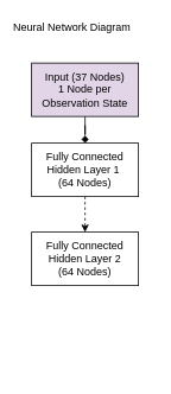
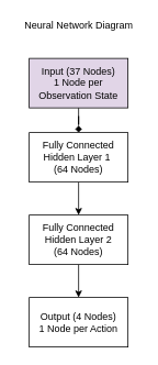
- <mxCell id="9" value="Neural Network Diagram" style="text;html=1;resizable=0;autosize=1;align=center;verticalAlign=middle;points=[];fillColor=none;strokeColor=none;rounded=0;" vertex="1" parent="1"><mxGeometry x="5" y="20" width="150" height="20" as="geometry" /></mxCell>
+ <mxCell id="9" value="Neural Network Diagram" style="text;html=1;resizable=0;autosize=1;align=center;verticalAlign=middle;points=[];fillColor=none;strokeColor=none;rounded=0;" vertex="1" parent="1"><mxGeometry x="20" y="20" width="150" height="20" as="geometry" /></mxCell>
- <mxCell id="4" value="" style="edgeStyle=orthogonalEdgeStyle;rounded=0;orthogonalLoop=1;jettySize=auto;html=1;dashed=1;" edge="1" parent="1" source="5" target="7"><mxGeometry relative="1" as="geometry" /></mxCell>
+ <mxCell id="4" value="" style="edgeStyle=orthogonalEdgeStyle;rounded=0;orthogonalLoop=1;jettySize=auto;html=1;" edge="1" parent="1" source="5" target="7"><mxGeometry relative="1" as="geometry" /></mxCell>
+ <mxCell id="6" value="" style="edgeStyle=orthogonalEdgeStyle;rounded=0;orthogonalLoop=1;jettySize=auto;html=1;" edge="1" parent="1" source="7" target="8"><mxGeometry relative="1" as="geometry" /></mxCell>
+ <mxCell id="8" value="Output (4 Nodes)&lt;br&gt;1 Node per Action" style="rounded=0;whiteSpace=wrap;html=1;" vertex="1" parent="1"><mxGeometry x="35" y="360" width="120" height="60" as="geometry" /></mxCell>
